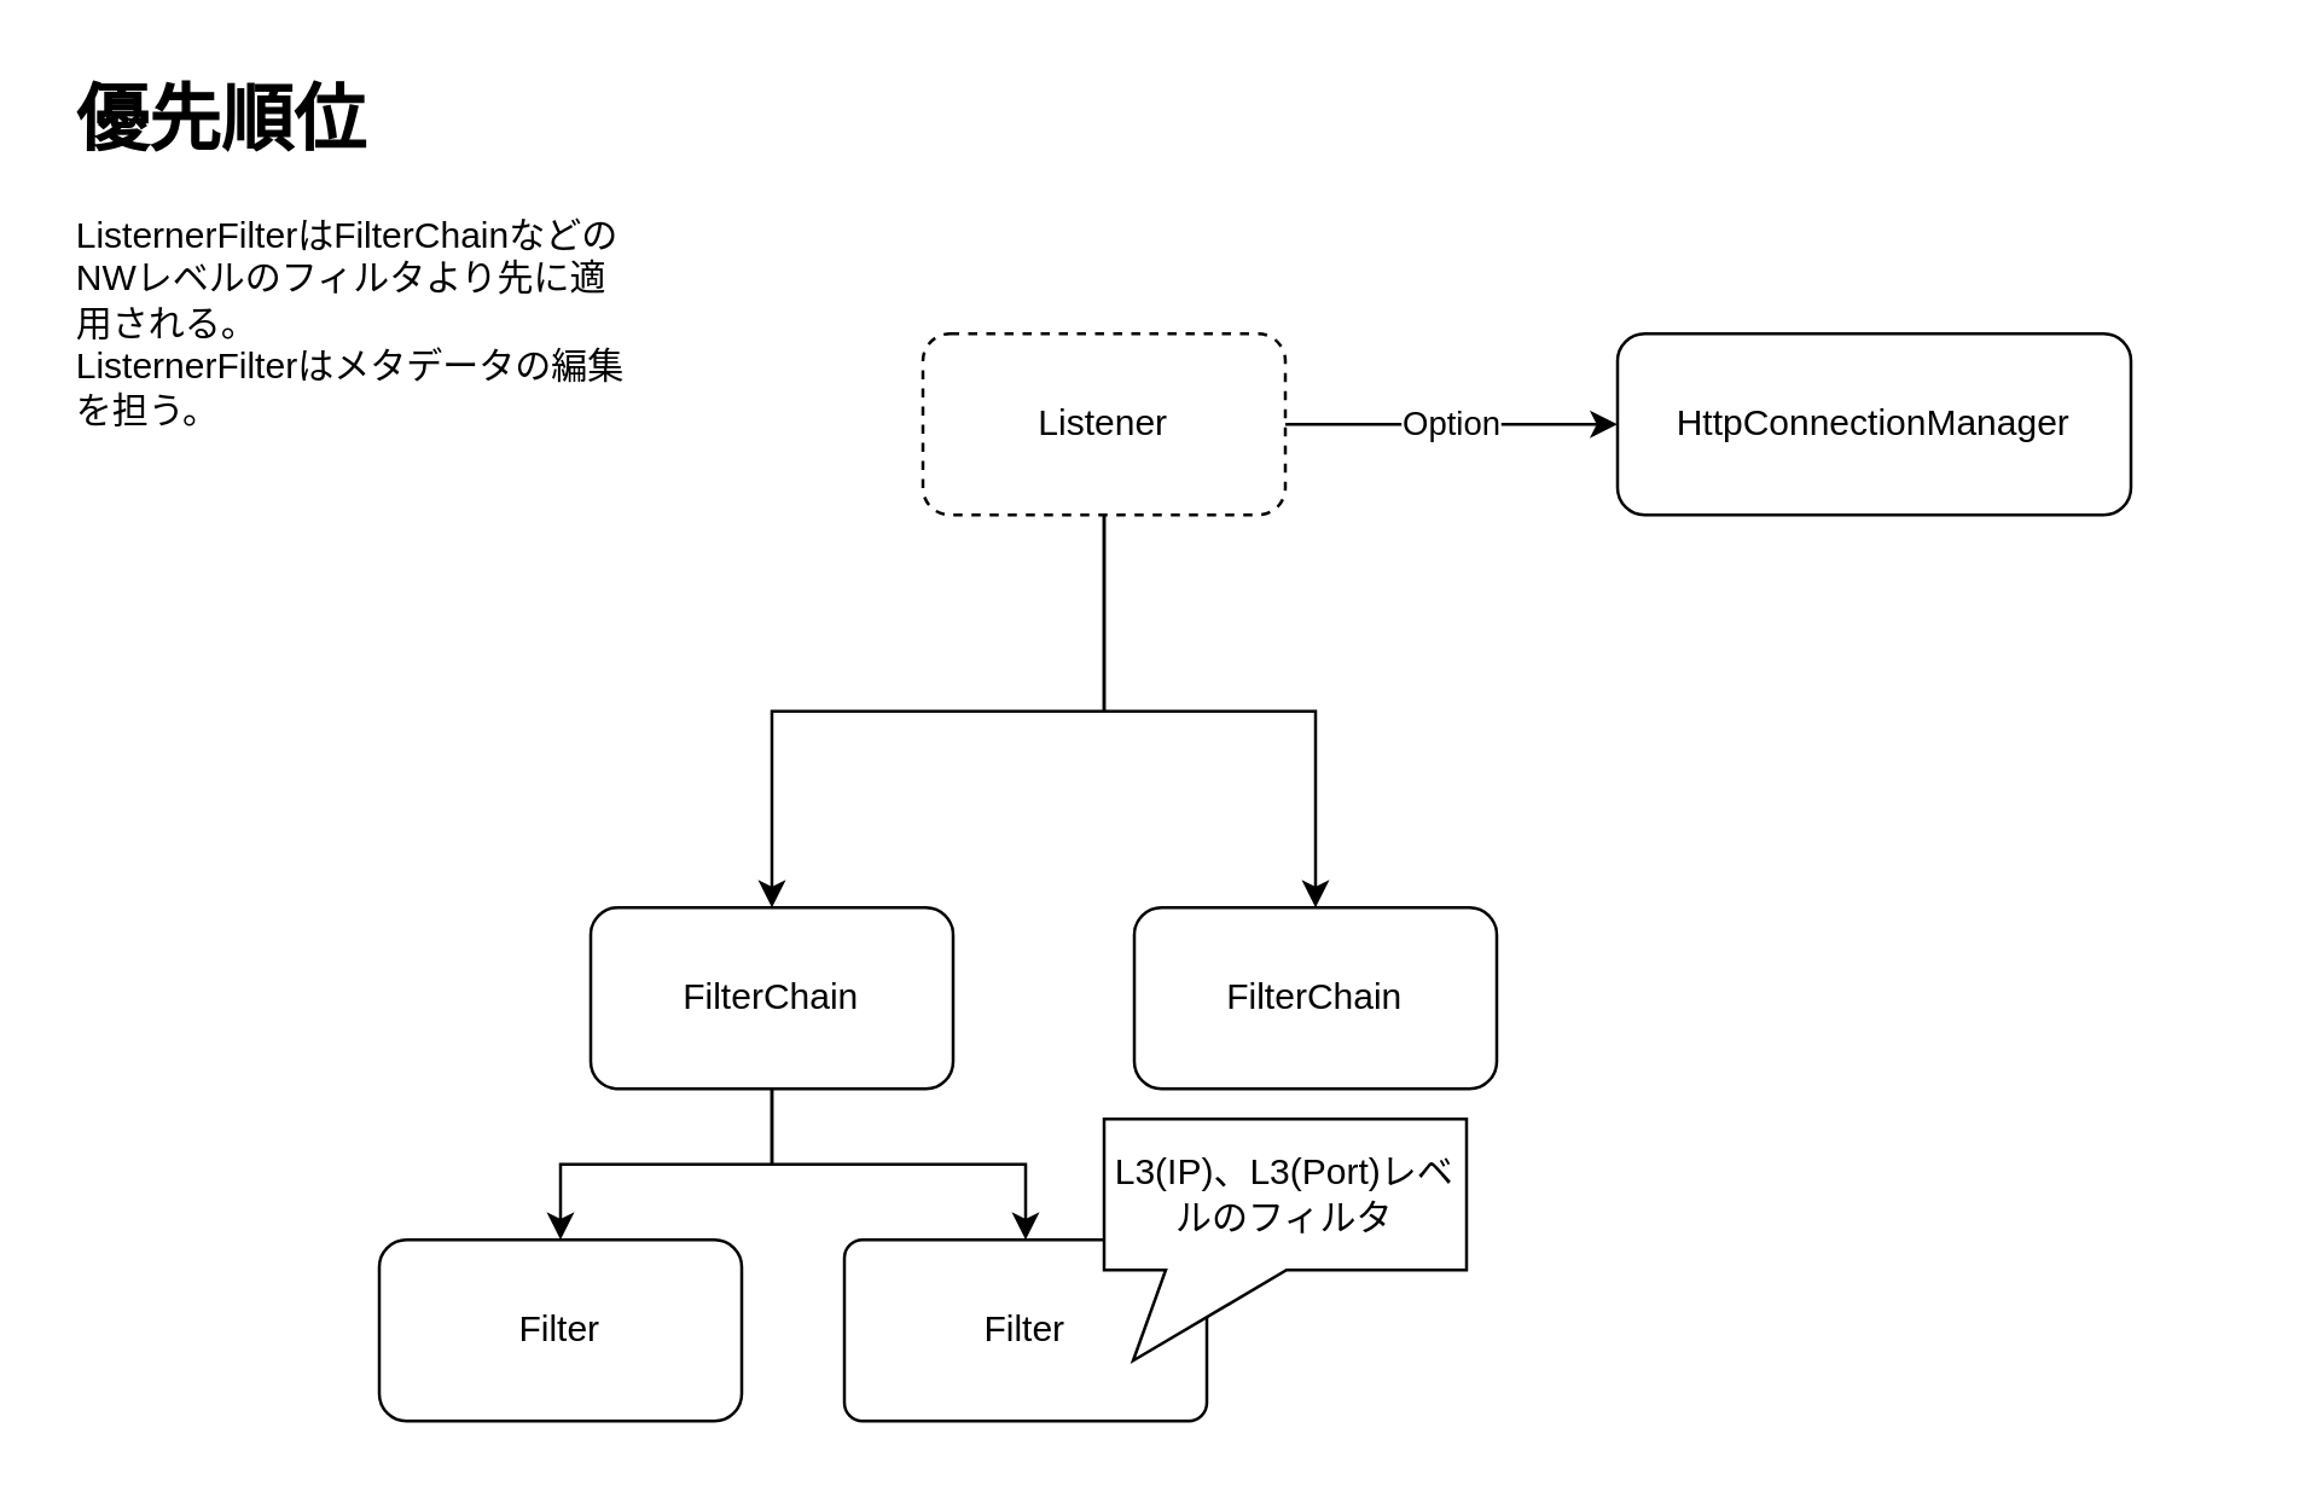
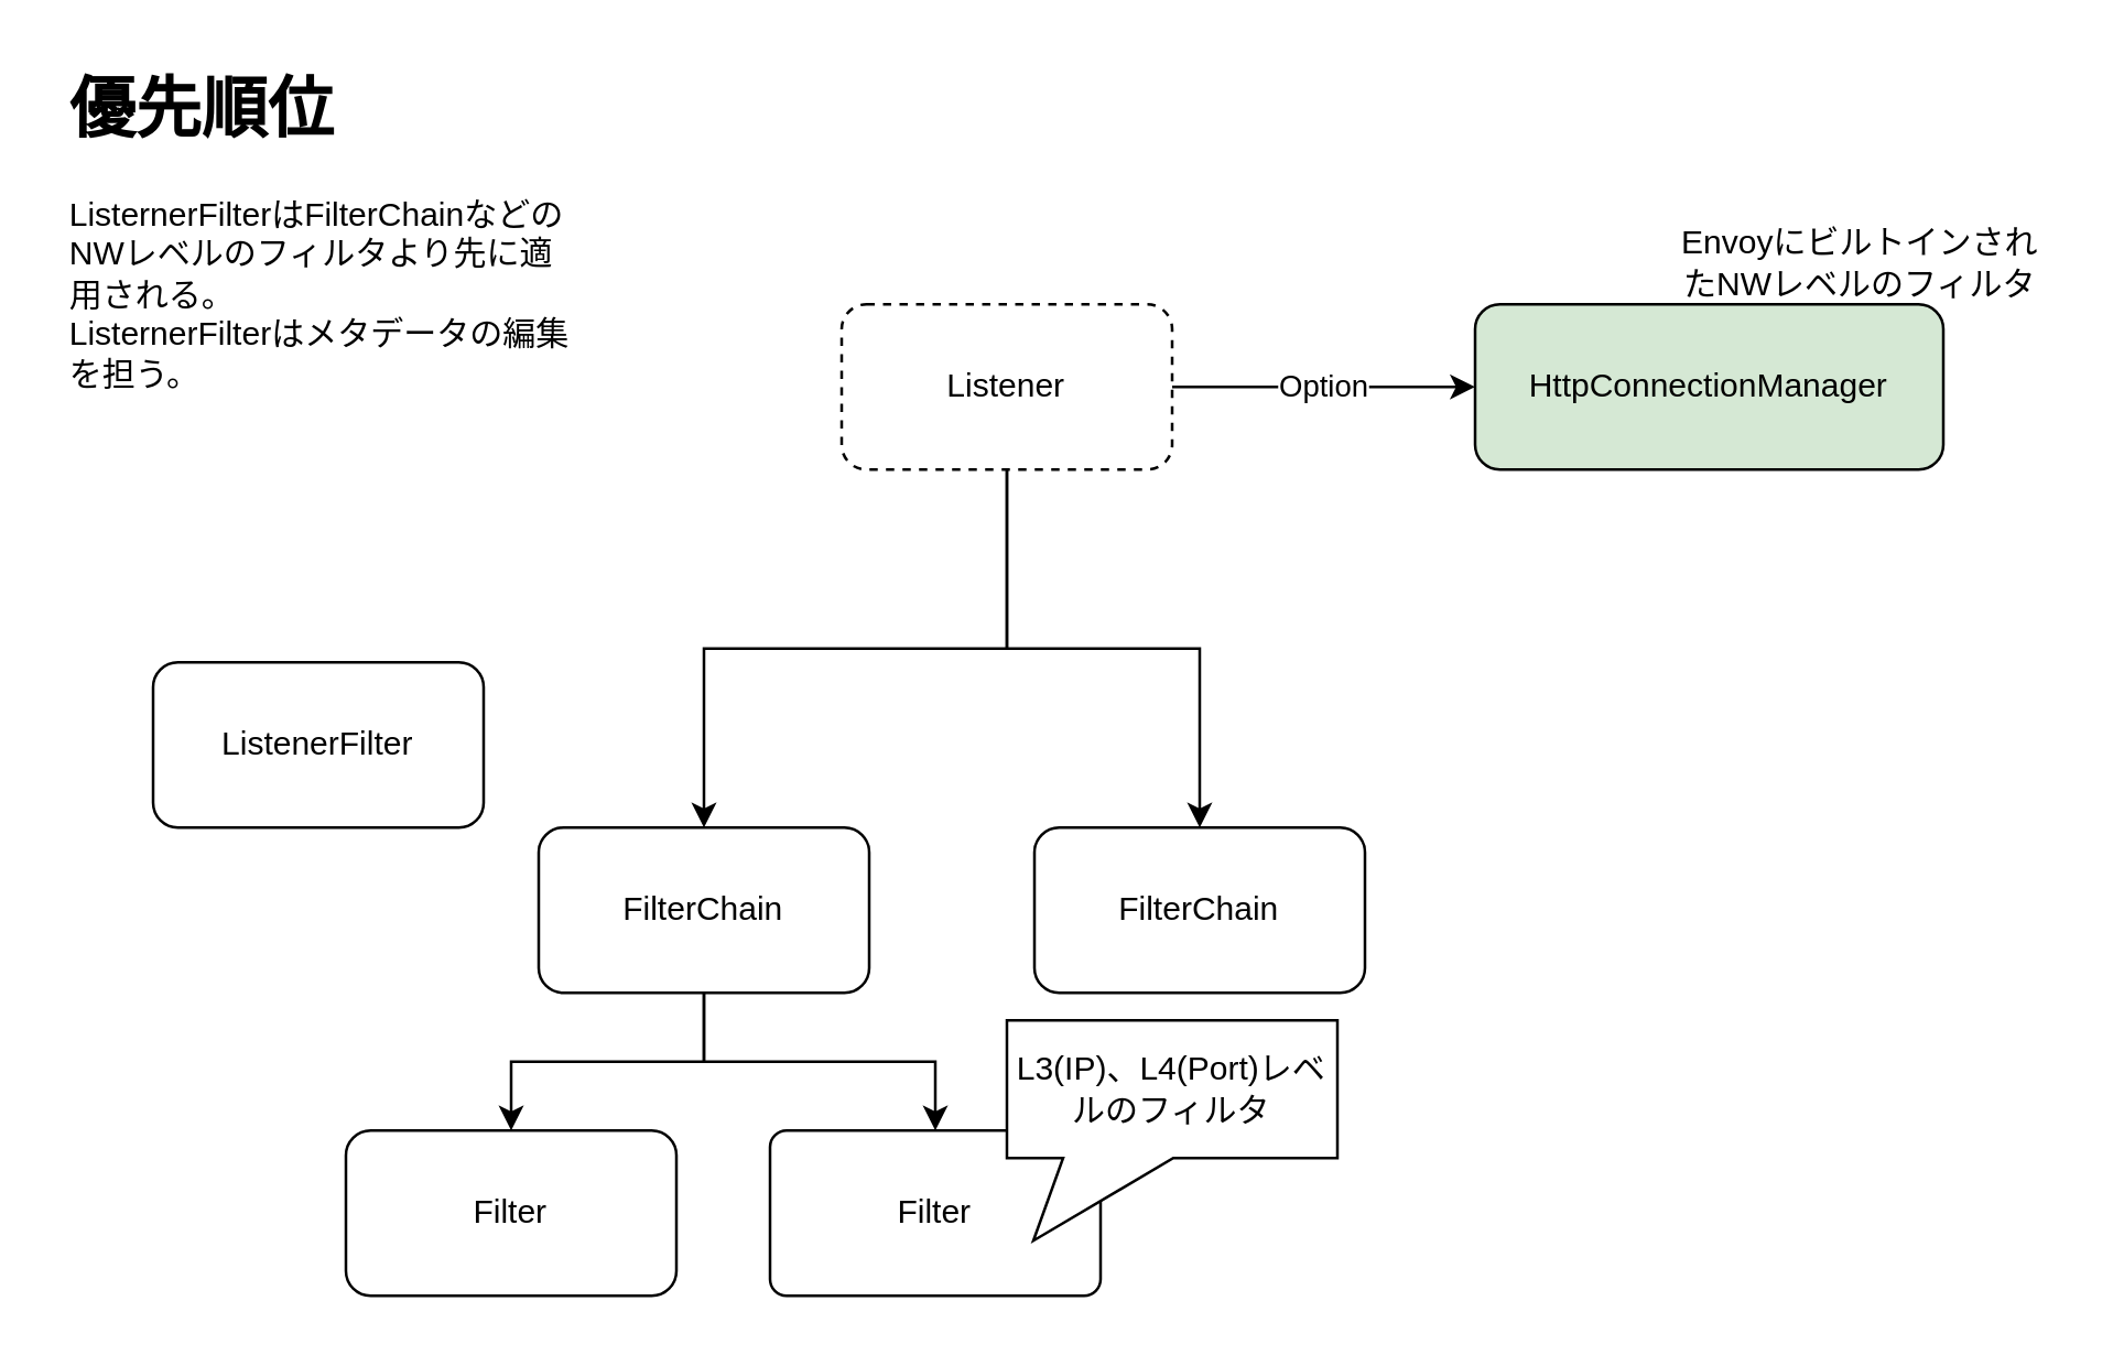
+ <mxCell id="16" value="EnvoyにビルトインされたNWレベルのフィルタ" style="text;html=1;strokeColor=none;fillColor=none;align=center;verticalAlign=middle;whiteSpace=wrap;rounded=0;" vertex="1" parent="1"><mxGeometry x="605" y="80" width="140" height="30" as="geometry" /></mxCell>
- <mxCell id="15" value="HttpConnectionManager" style="rounded=1;whiteSpace=wrap;html=1;" vertex="1" parent="1"><mxGeometry x="535" y="110" width="170" height="60" as="geometry" /></mxCell>
+ <mxCell id="15" value="HttpConnectionManager" style="rounded=1;whiteSpace=wrap;html=1;fillColor=#d5e8d4;" vertex="1" parent="1"><mxGeometry x="535" y="110" width="170" height="60" as="geometry" /></mxCell>
+ <mxCell id="12" value="ListenerFilter" style="rounded=1;whiteSpace=wrap;html=1;" vertex="1" parent="1"><mxGeometry x="55" y="240" width="120" height="60" as="geometry" /></mxCell>
- <mxCell id="13" value="L3(IP)、L3(Port)レベルのフィルタ" style="shape=callout;whiteSpace=wrap;html=1;perimeter=calloutPerimeter;position2=0.08;size=30;position=0.17;base=40;" vertex="1" parent="1"><mxGeometry x="365" y="370" width="120" height="80" as="geometry" /></mxCell>
+ <mxCell id="13" value="L3(IP)、L4(Port)レベルのフィルタ" style="shape=callout;whiteSpace=wrap;html=1;perimeter=calloutPerimeter;position2=0.08;size=30;position=0.17;base=40;" vertex="1" parent="1"><mxGeometry x="365" y="370" width="120" height="80" as="geometry" /></mxCell>
